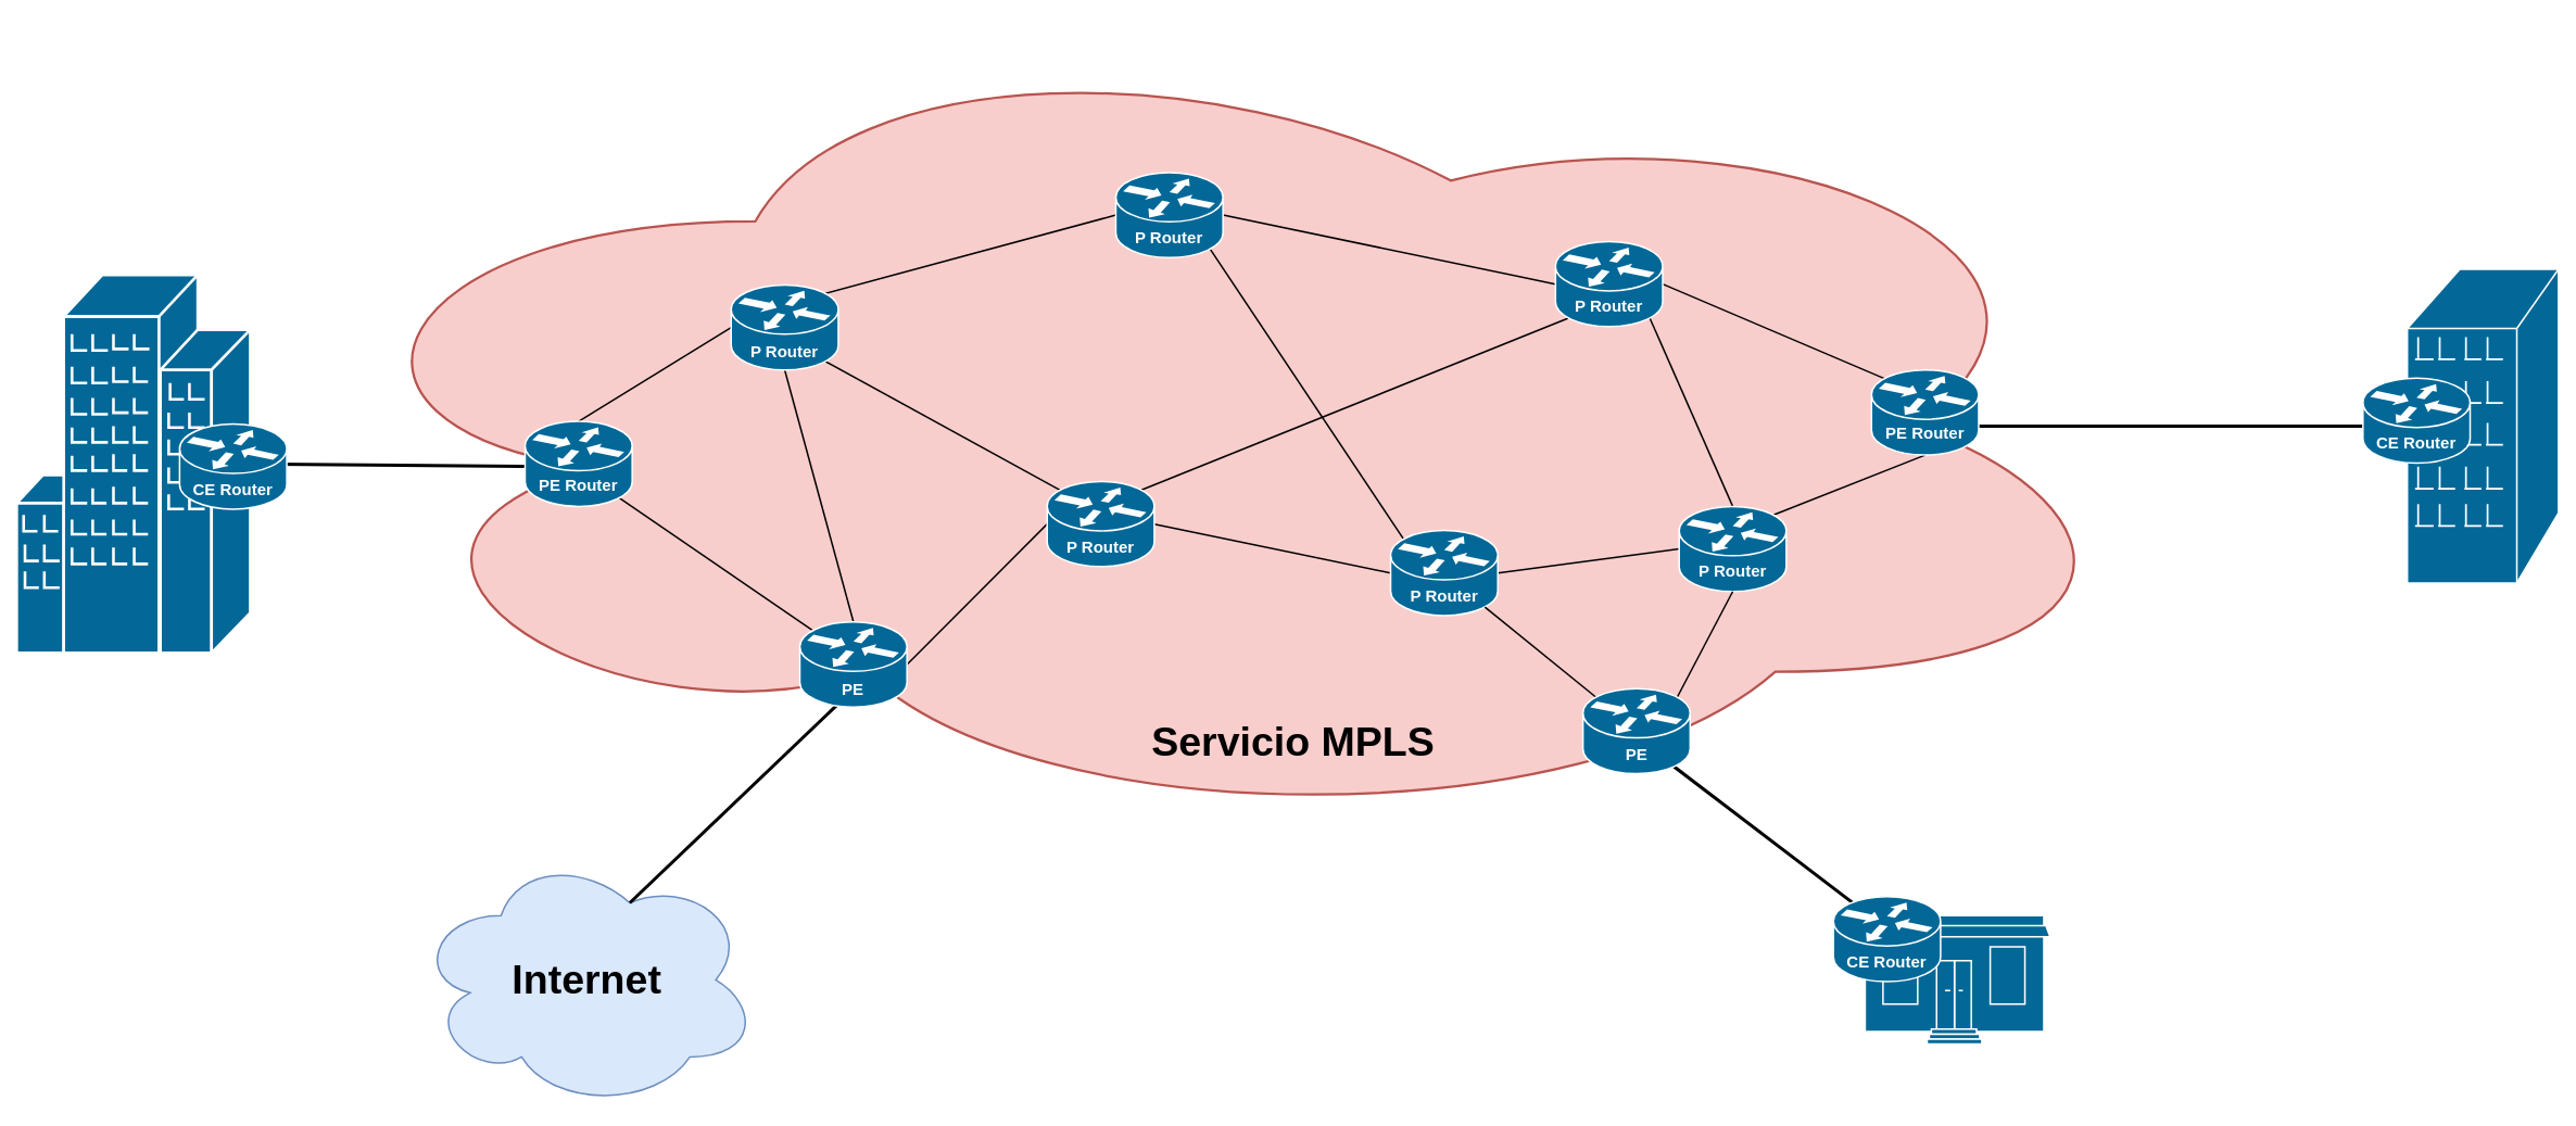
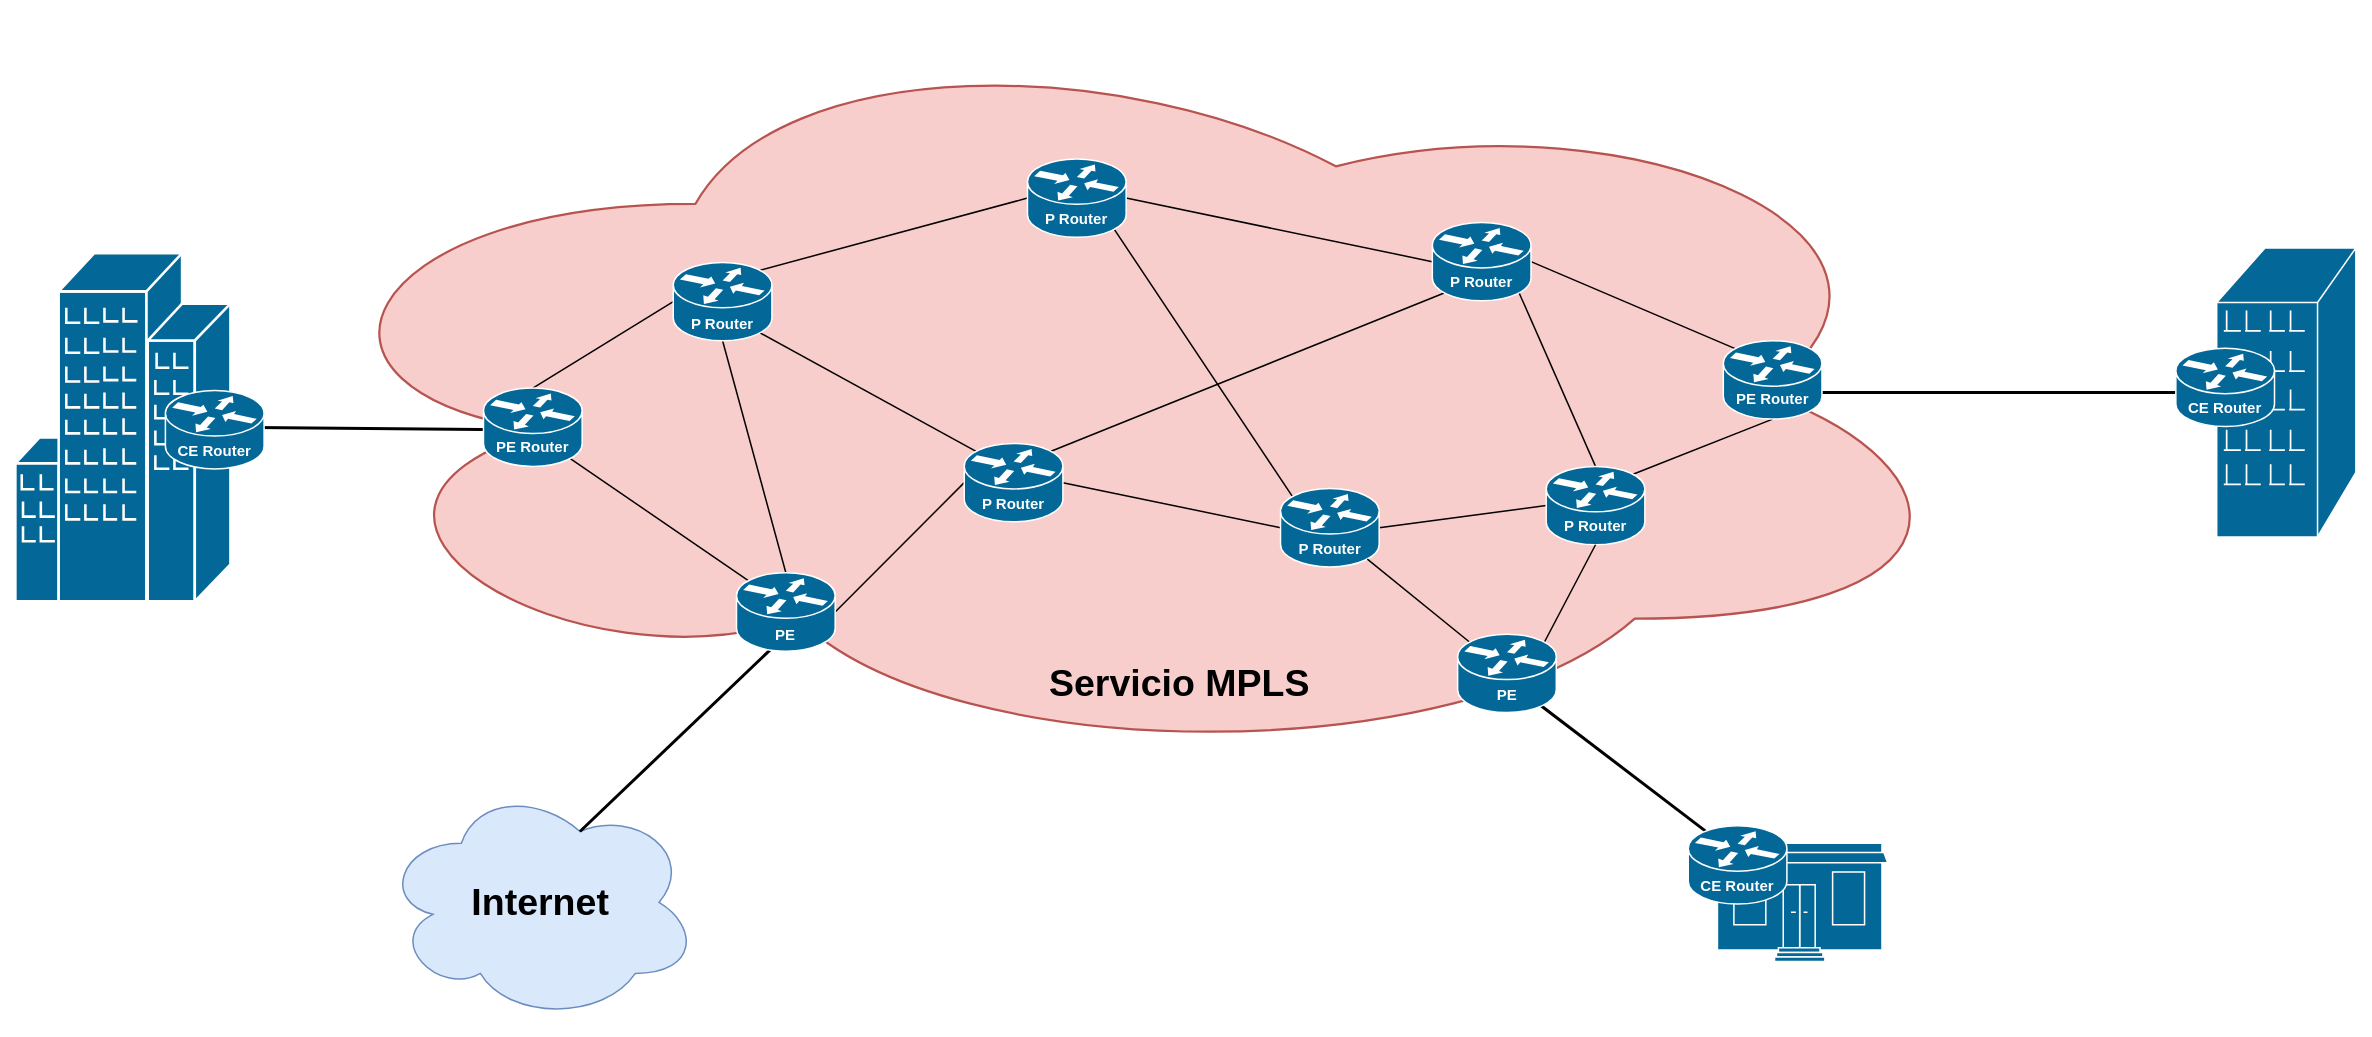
- <mxCell id="28" value="&lt;b style=&quot;&quot;&gt;&lt;font style=&quot;font-size: 50px;&quot;&gt;Servicio MPLS&lt;/font&gt;&lt;/b&gt;" style="text;html=1;align=center;verticalAlign=middle;whiteSpace=wrap;rounded=0;" parent="1" vertex="1"><mxGeometry x="1410.001" y="880.393" width="354.162" height="59.118" as="geometry" /></mxCell>
+ <mxCell id="28" value="&lt;b style=&quot;&quot;&gt;&lt;font style=&quot;font-size: 50px;&quot;&gt;Servicio MPLS&lt;/font&gt;&lt;/b&gt;" style="text;html=1;align=center;verticalAlign=middle;whiteSpace=wrap;rounded=0;" parent="1" vertex="1"><mxGeometry x="1395.001" y="880.393" width="354.162" height="59.118" as="geometry" /></mxCell>
